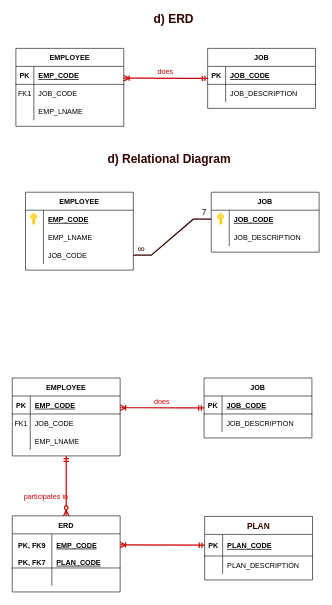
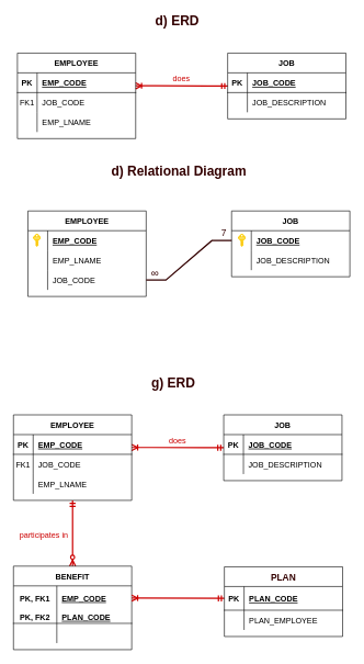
- <mxCell id="21" value="d) ERD" style="text;html=1;strokeColor=none;fillColor=none;align=center;verticalAlign=middle;whiteSpace=wrap;rounded=0;fontColor=#330000;fontStyle=1;fontSize=20;" vertex="1" parent="1"><mxGeometry x="246" y="20" width="87" height="20" as="geometry" /></mxCell>
+ <mxCell id="21" value="d) ERD" style="text;html=1;strokeColor=none;fillColor=none;align=center;verticalAlign=middle;whiteSpace=wrap;rounded=0;fontColor=#330000;fontStyle=1;fontSize=20;" vertex="1" parent="1"><mxGeometry x="226" y="20" width="87" height="20" as="geometry" /></mxCell>
- <mxCell id="22" value="d) Relational Diagram" style="text;html=1;strokeColor=none;fillColor=none;align=center;verticalAlign=middle;whiteSpace=wrap;rounded=0;fontColor=#330000;fontStyle=1;fontSize=20;" vertex="1" parent="1"><mxGeometry x="142" y="253" width="280" height="20" as="geometry" /></mxCell>
+ <mxCell id="22" value="d) Relational Diagram" style="text;html=1;strokeColor=none;fillColor=none;align=center;verticalAlign=middle;whiteSpace=wrap;rounded=0;fontColor=#330000;fontStyle=1;fontSize=20;" vertex="1" parent="1"><mxGeometry x="132" y="248" width="280" height="20" as="geometry" /></mxCell>
+ <mxCell id="45" value="g) ERD" style="text;html=1;strokeColor=none;fillColor=none;align=center;verticalAlign=middle;whiteSpace=wrap;rounded=0;fontColor=#330000;fontStyle=1;fontSize=20;" vertex="1" parent="1"><mxGeometry x="220" y="570" width="87" height="20" as="geometry" /></mxCell>
- <mxCell id="67" value="participates in" style="text;html=1;align=center;verticalAlign=middle;resizable=0;points=[];autosize=1;fontSize=12;fontColor=#CC0000;" vertex="1" parent="1"><mxGeometry x="31" y="818" width="90" height="20" as="geometry" /></mxCell>
+ <mxCell id="67" value="participates in" style="text;html=1;align=center;verticalAlign=middle;resizable=0;points=[];autosize=1;fontSize=12;fontColor=#CC0000;" vertex="1" parent="1"><mxGeometry x="21" y="803" width="90" height="20" as="geometry" /></mxCell>
- <mxCell id="68" value="ERD" style="shape=table;startSize=30;container=1;collapsible=1;childLayout=tableLayout;fixedRows=1;rowLines=0;fontStyle=1;align=center;resizeLast=1;fillColor=none;fontSize=12;" vertex="1" parent="1"><mxGeometry x="20" y="860" width="180" height="127" as="geometry" /></mxCell>
+ <mxCell id="68" value="BENEFIT" style="shape=table;startSize=30;container=1;collapsible=1;childLayout=tableLayout;fixedRows=1;rowLines=0;fontStyle=1;align=center;resizeLast=1;fillColor=none;fontSize=12;" vertex="1" parent="1"><mxGeometry x="20" y="860" width="180" height="127" as="geometry" /></mxCell>
- <mxCell id="70" value="PK, FK9" style="shape=partialRectangle;connectable=0;fillColor=none;top=0;left=0;bottom=0;right=0;fontStyle=1;overflow=hidden;verticalAlign=middle;" vertex="1" parent="69"><mxGeometry width="66" height="37" as="geometry" /></mxCell>
+ <mxCell id="70" value="PK, FK1" style="shape=partialRectangle;connectable=0;fillColor=none;top=0;left=0;bottom=0;right=0;fontStyle=1;overflow=hidden;verticalAlign=middle;" vertex="1" parent="69"><mxGeometry width="66" height="37" as="geometry" /></mxCell>
- <mxCell id="73" value="PK, FK7" style="shape=partialRectangle;connectable=0;fillColor=none;top=0;left=0;bottom=0;right=0;fontStyle=1;overflow=hidden;" vertex="1" parent="72"><mxGeometry width="66" height="20" as="geometry" /></mxCell>
+ <mxCell id="73" value="PK, FK2" style="shape=partialRectangle;connectable=0;fillColor=none;top=0;left=0;bottom=0;right=0;fontStyle=1;overflow=hidden;" vertex="1" parent="72"><mxGeometry width="66" height="20" as="geometry" /></mxCell>
- <mxCell id="85" value="PLAN_DESCRIPTION" style="shape=partialRectangle;connectable=0;fillColor=none;top=0;left=0;bottom=0;right=0;align=left;spacingLeft=6;overflow=hidden;verticalAlign=middle;" vertex="1" parent="83"><mxGeometry x="30" width="150" height="30" as="geometry" /></mxCell>
+ <mxCell id="85" value="PLAN_EMPLOYEE" style="shape=partialRectangle;connectable=0;fillColor=none;top=0;left=0;bottom=0;right=0;align=left;spacingLeft=6;overflow=hidden;verticalAlign=middle;" vertex="1" parent="83"><mxGeometry x="30" width="150" height="30" as="geometry" /></mxCell>
